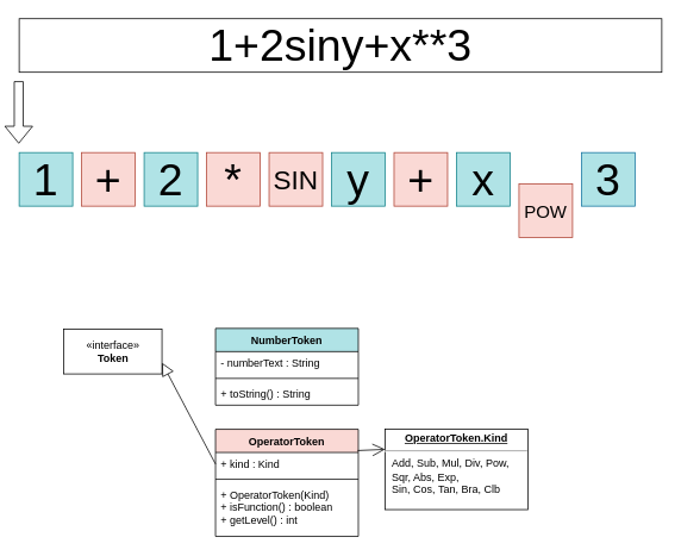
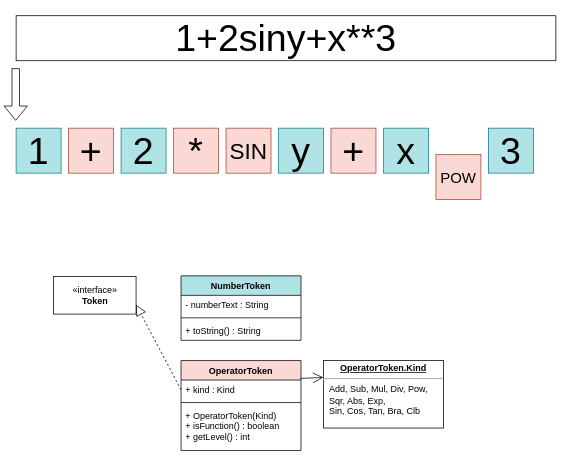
- <mxCell id="23" value="" style="endArrow=block;dashed=0;endFill=0;endSize=12;html=1;exitX=0;exitY=0.5;exitDx=0;exitDy=0;entryX=1;entryY=0.75;entryDx=0;entryDy=0;" edge="1" parent="1" source="20" target="14"><mxGeometry width="160" relative="1" as="geometry"><mxPoint x="161" y="630" as="sourcePoint" /><mxPoint x="321" y="630" as="targetPoint" /></mxGeometry></mxCell>
+ <mxCell id="23" value="" style="endArrow=block;dashed=1;endFill=0;endSize=12;html=1;exitX=0;exitY=0.5;exitDx=0;exitDy=0;entryX=1;entryY=0.75;entryDx=0;entryDy=0;" edge="1" parent="1" source="20" target="14"><mxGeometry width="160" relative="1" as="geometry"><mxPoint x="161" y="630" as="sourcePoint" /><mxPoint x="321" y="630" as="targetPoint" /></mxGeometry></mxCell>
